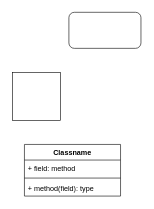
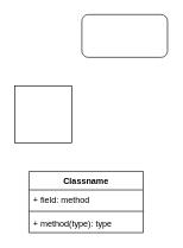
- <mxCell id="7" value="+ method(field): type" style="text;strokeColor=none;fillColor=none;align=left;verticalAlign=top;spacingLeft=4;spacingRight=4;overflow=hidden;rotatable=0;points=[[0,0.5],[1,0.5]];portConstraint=eastwest;whiteSpace=wrap;html=1;" vertex="1" parent="4"><mxGeometry y="60" width="160" height="26" as="geometry" /></mxCell>
+ <mxCell id="7" value="+ method(type): type" style="text;strokeColor=none;fillColor=none;align=left;verticalAlign=top;spacingLeft=4;spacingRight=4;overflow=hidden;rotatable=0;points=[[0,0.5],[1,0.5]];portConstraint=eastwest;whiteSpace=wrap;html=1;" vertex="1" parent="4"><mxGeometry y="60" width="160" height="26" as="geometry" /></mxCell>
